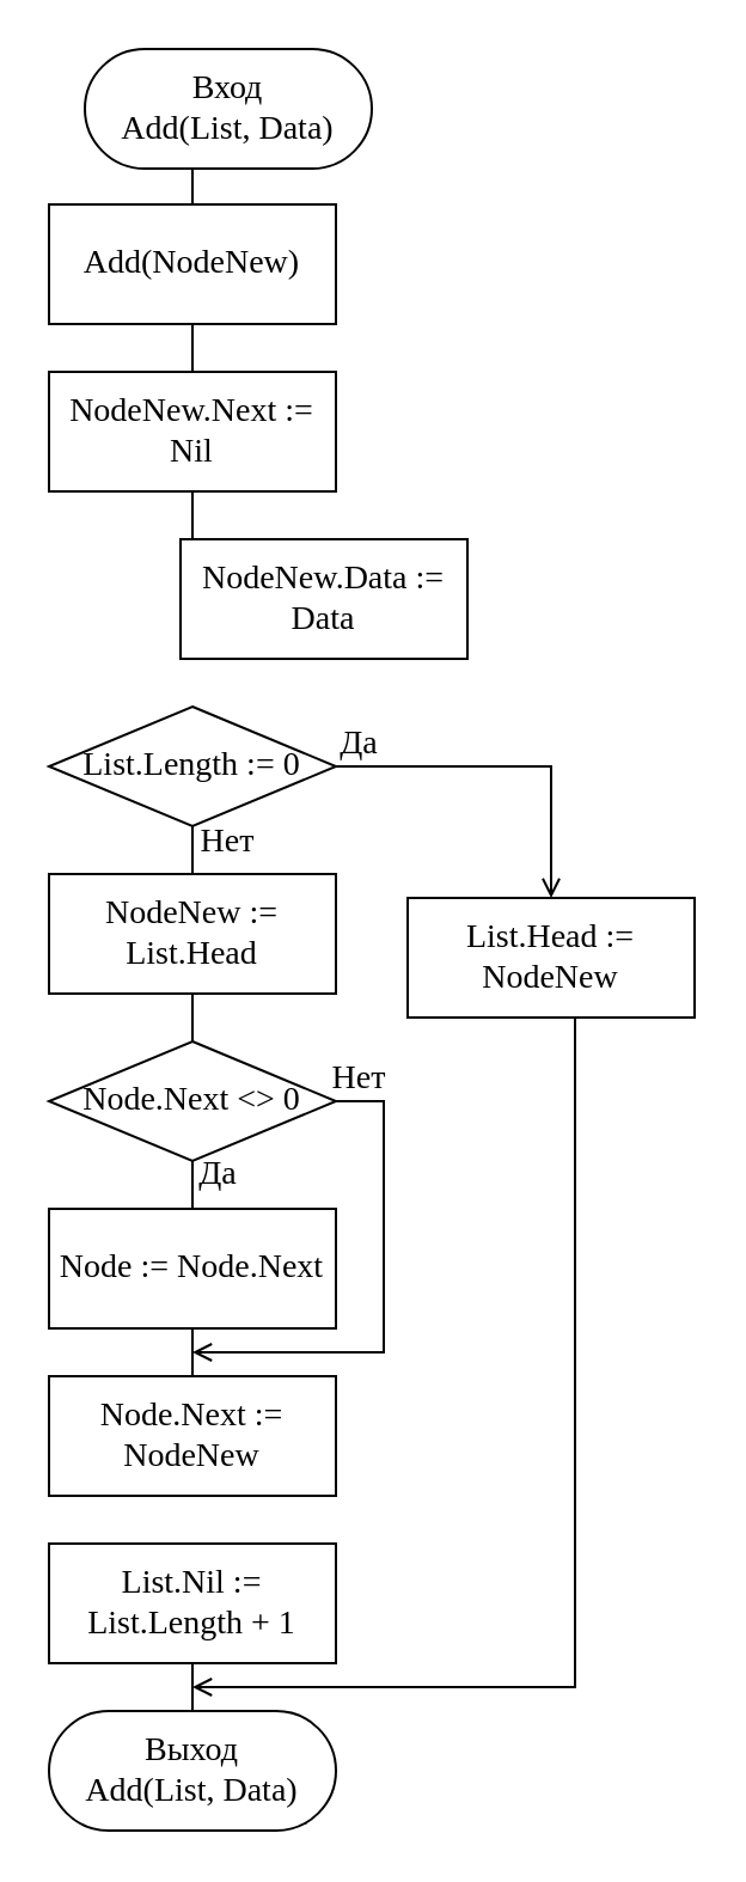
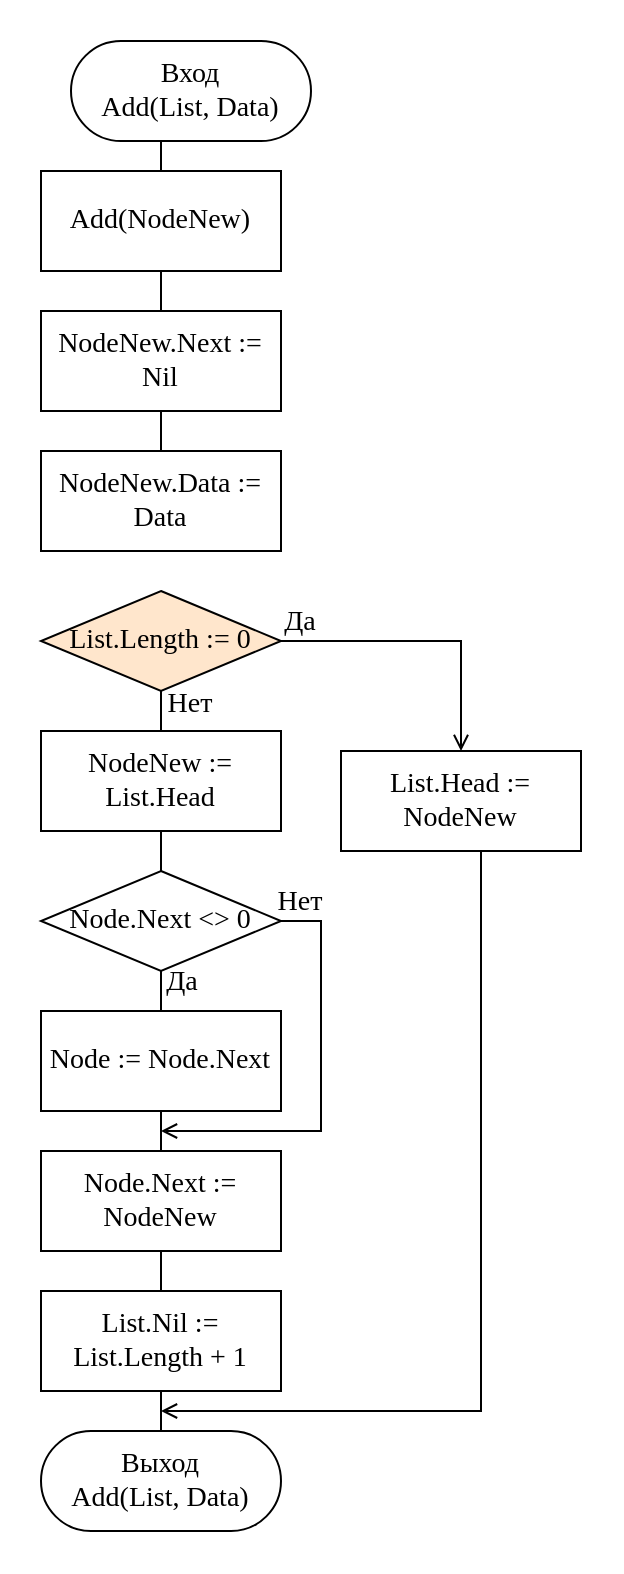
- <mxCell id="6" value="NodeNew.Data&amp;nbsp;:= Data" style="rounded=0;whiteSpace=wrap;html=1;fontFamily=Times New Roman;fontSize=14;" parent="1" vertex="1"><mxGeometry x="75" y="225" width="120" height="50" as="geometry" /></mxCell>
+ <mxCell id="6" value="NodeNew.Data&amp;nbsp;:= Data" style="rounded=0;whiteSpace=wrap;html=1;fontFamily=Times New Roman;fontSize=14;" parent="1" vertex="1"><mxGeometry x="20" y="225" width="120" height="50" as="geometry" /></mxCell>
- <mxCell id="9" value="List.Length := 0" style="rhombus;whiteSpace=wrap;html=1;fontFamily=Times New Roman;fontSize=14;" parent="1" vertex="1"><mxGeometry x="20" y="295" width="120" height="50" as="geometry" /></mxCell>
+ <mxCell id="9" value="List.Length := 0" style="rhombus;whiteSpace=wrap;html=1;fontFamily=Times New Roman;fontSize=14;fillColor=#ffe6cc;" parent="1" vertex="1"><mxGeometry x="20" y="295" width="120" height="50" as="geometry" /></mxCell>
+ <mxCell id="19" style="edgeStyle=orthogonalEdgeStyle;rounded=0;orthogonalLoop=1;jettySize=auto;html=1;exitX=0.5;exitY=1;exitDx=0;exitDy=0;entryX=0.5;entryY=0;entryDx=0;entryDy=0;endArrow=none;endFill=0;" parent="1" source="20" target="22" edge="1"><mxGeometry relative="1" as="geometry" /></mxCell>
